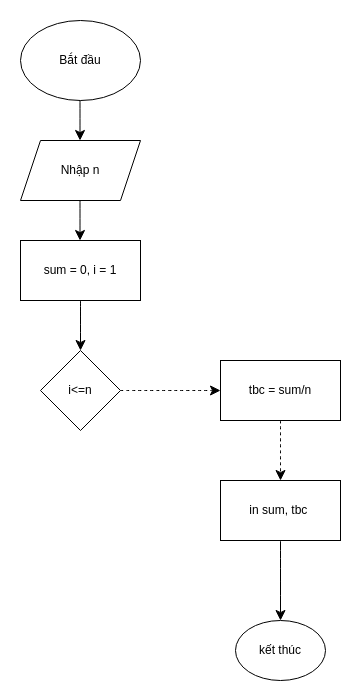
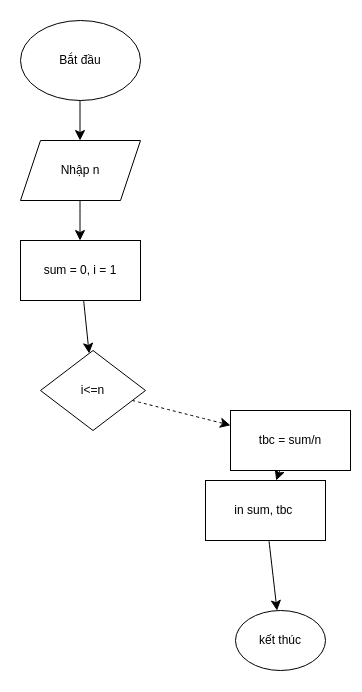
- <mxCell id="9" value="i&amp;lt;=n" style="rhombus;whiteSpace=wrap;html=1;rounded=0;" vertex="1" parent="1"><mxGeometry x="40" y="350" width="80" height="80" as="geometry" /></mxCell>
+ <mxCell id="9" value="i&amp;lt;=n" style="rhombus;whiteSpace=wrap;html=1;rounded=0;" vertex="1" parent="1"><mxGeometry x="40" y="350" width="105" height="80" as="geometry" /></mxCell>
- <mxCell id="11" value="tbc = sum/n" style="whiteSpace=wrap;html=1;rounded=0;" vertex="1" parent="1"><mxGeometry x="220" y="360" width="120" height="60" as="geometry" /></mxCell>
+ <mxCell id="11" value="tbc = sum/n" style="whiteSpace=wrap;html=1;rounded=0;" vertex="1" parent="1"><mxGeometry x="230" y="410" width="120" height="60" as="geometry" /></mxCell>
- <mxCell id="13" value="in sum, tbc&amp;nbsp;" style="whiteSpace=wrap;html=1;rounded=0;" vertex="1" parent="1"><mxGeometry x="220" y="480" width="120" height="60" as="geometry" /></mxCell>
+ <mxCell id="13" value="in sum, tbc&amp;nbsp;" style="whiteSpace=wrap;html=1;rounded=0;" vertex="1" parent="1"><mxGeometry x="205" y="480" width="120" height="60" as="geometry" /></mxCell>
- <mxCell id="14" value="kết thúc" style="ellipse;whiteSpace=wrap;html=1;rounded=0;" vertex="1" parent="1"><mxGeometry x="235" y="620" width="90" height="60" as="geometry" /></mxCell>
+ <mxCell id="14" value="kết thúc" style="ellipse;whiteSpace=wrap;html=1;rounded=0;" vertex="1" parent="1"><mxGeometry x="235" y="610" width="90" height="60" as="geometry" /></mxCell>
